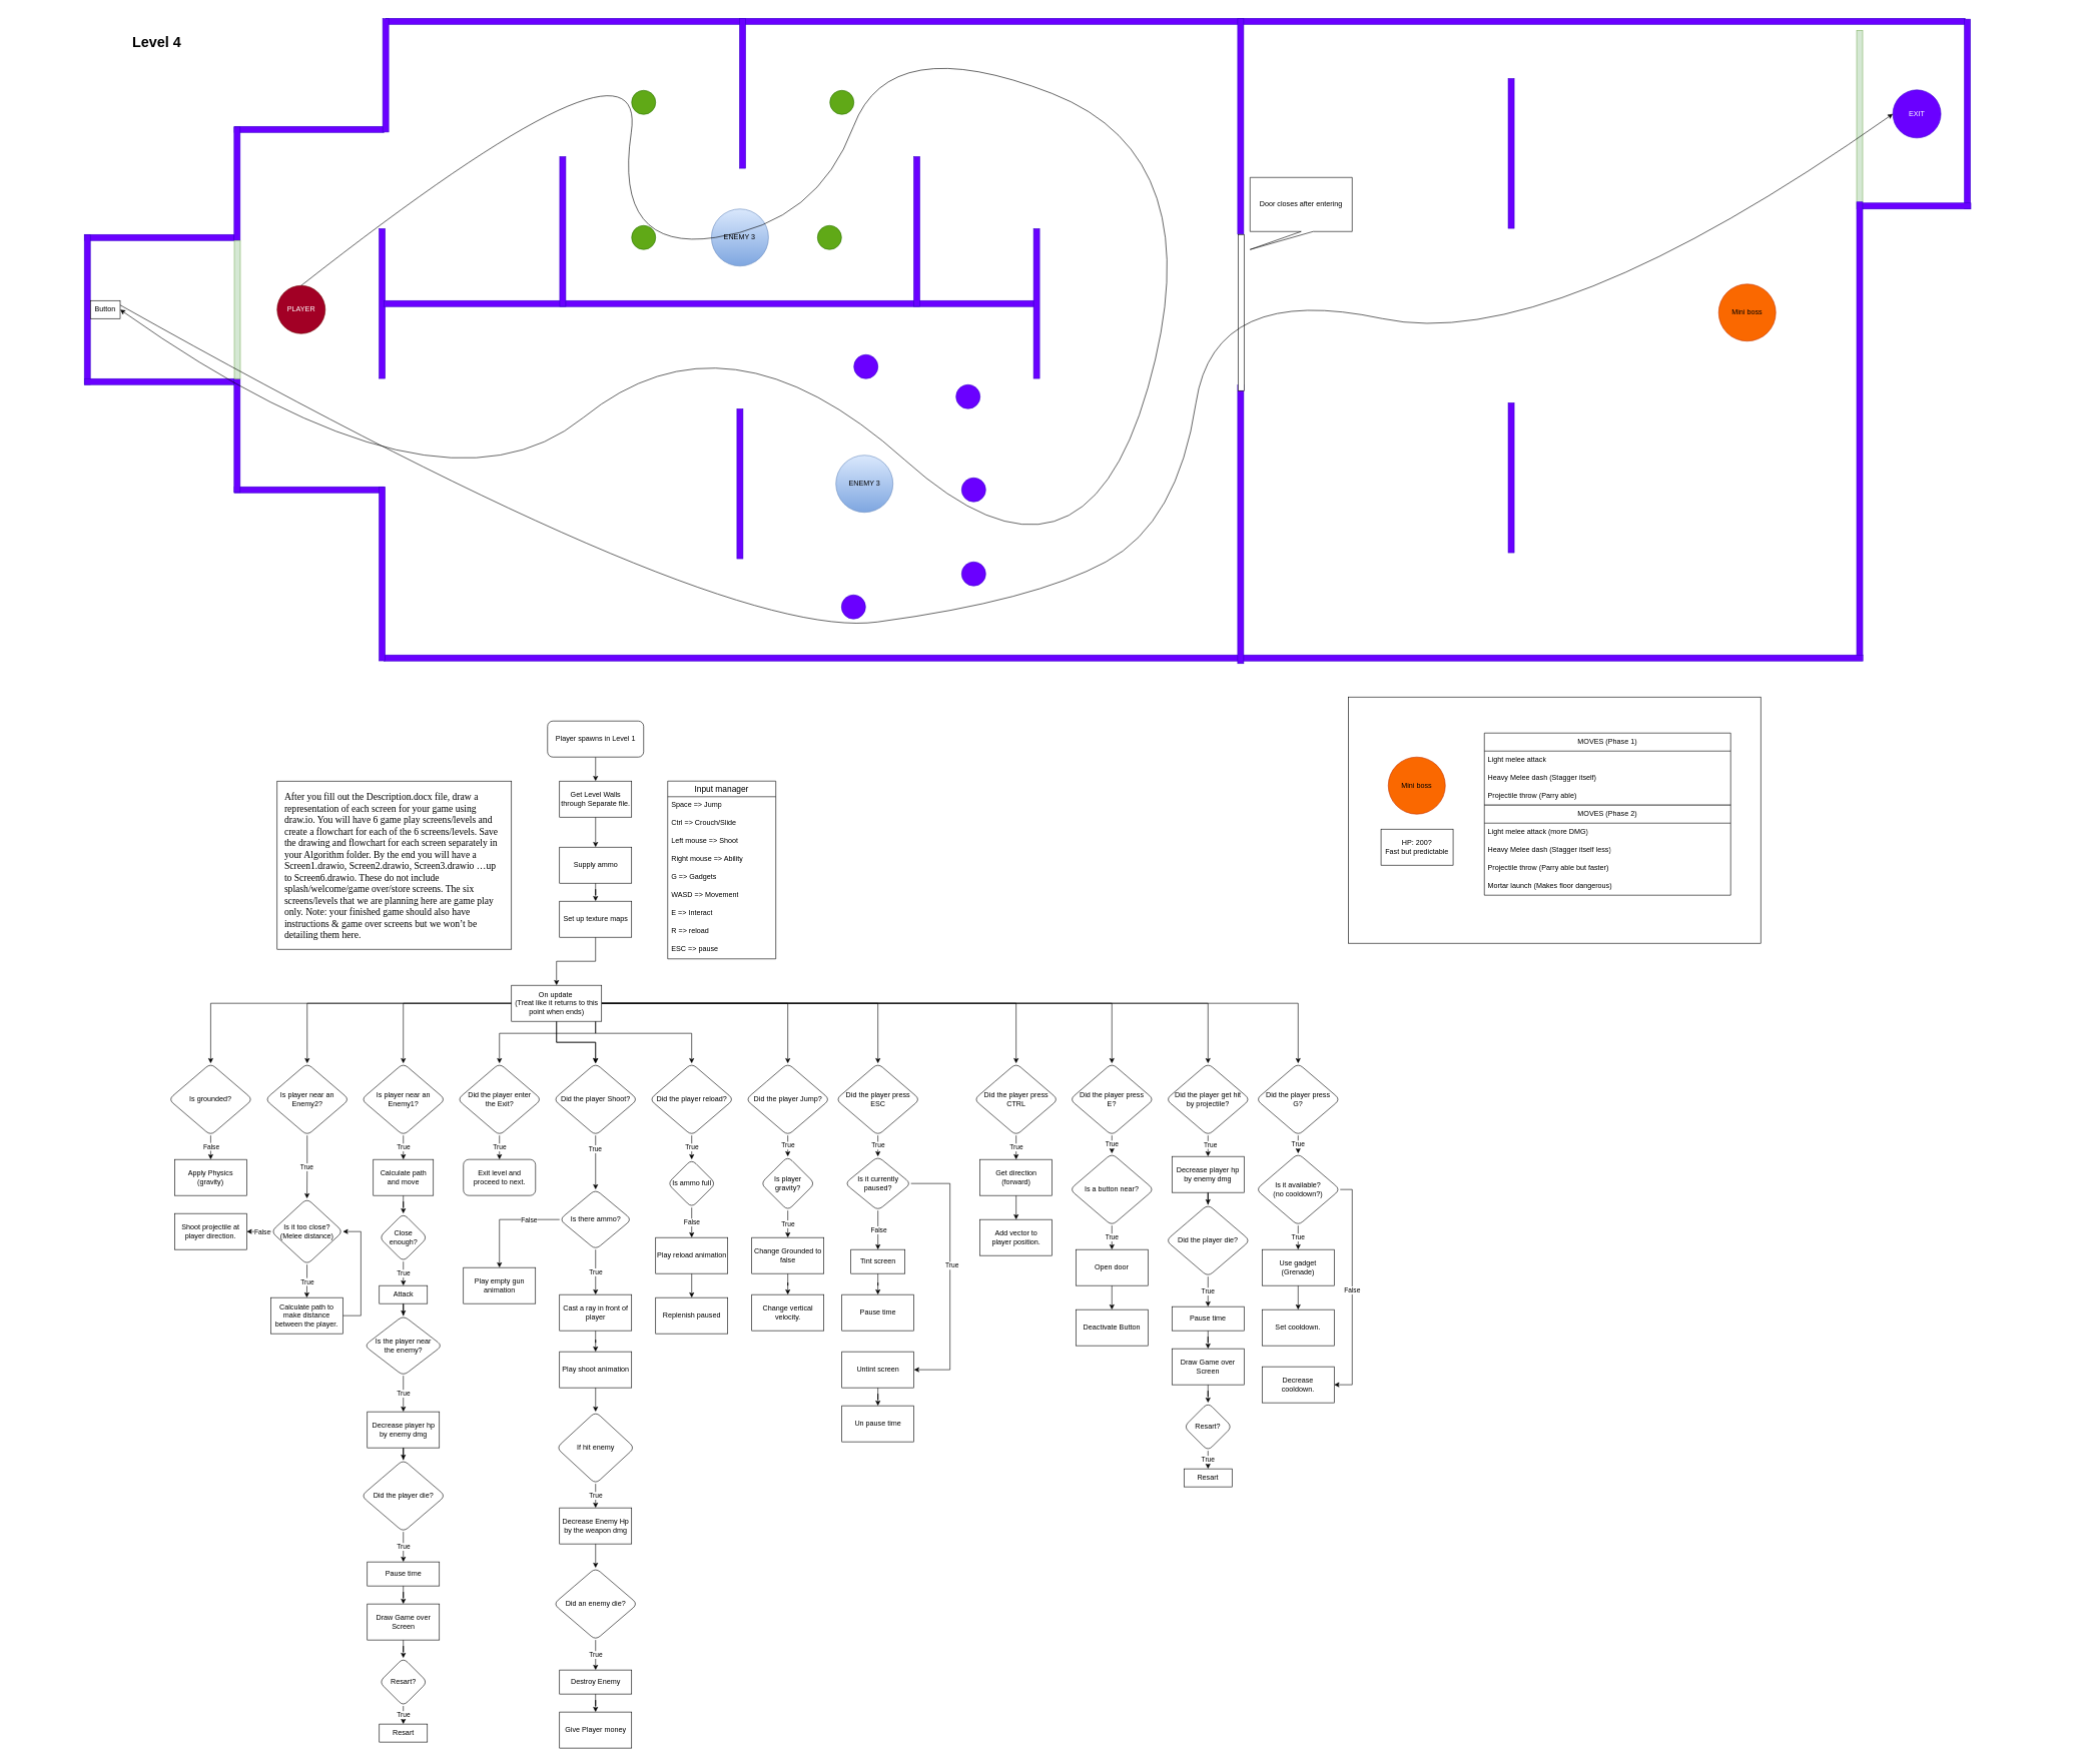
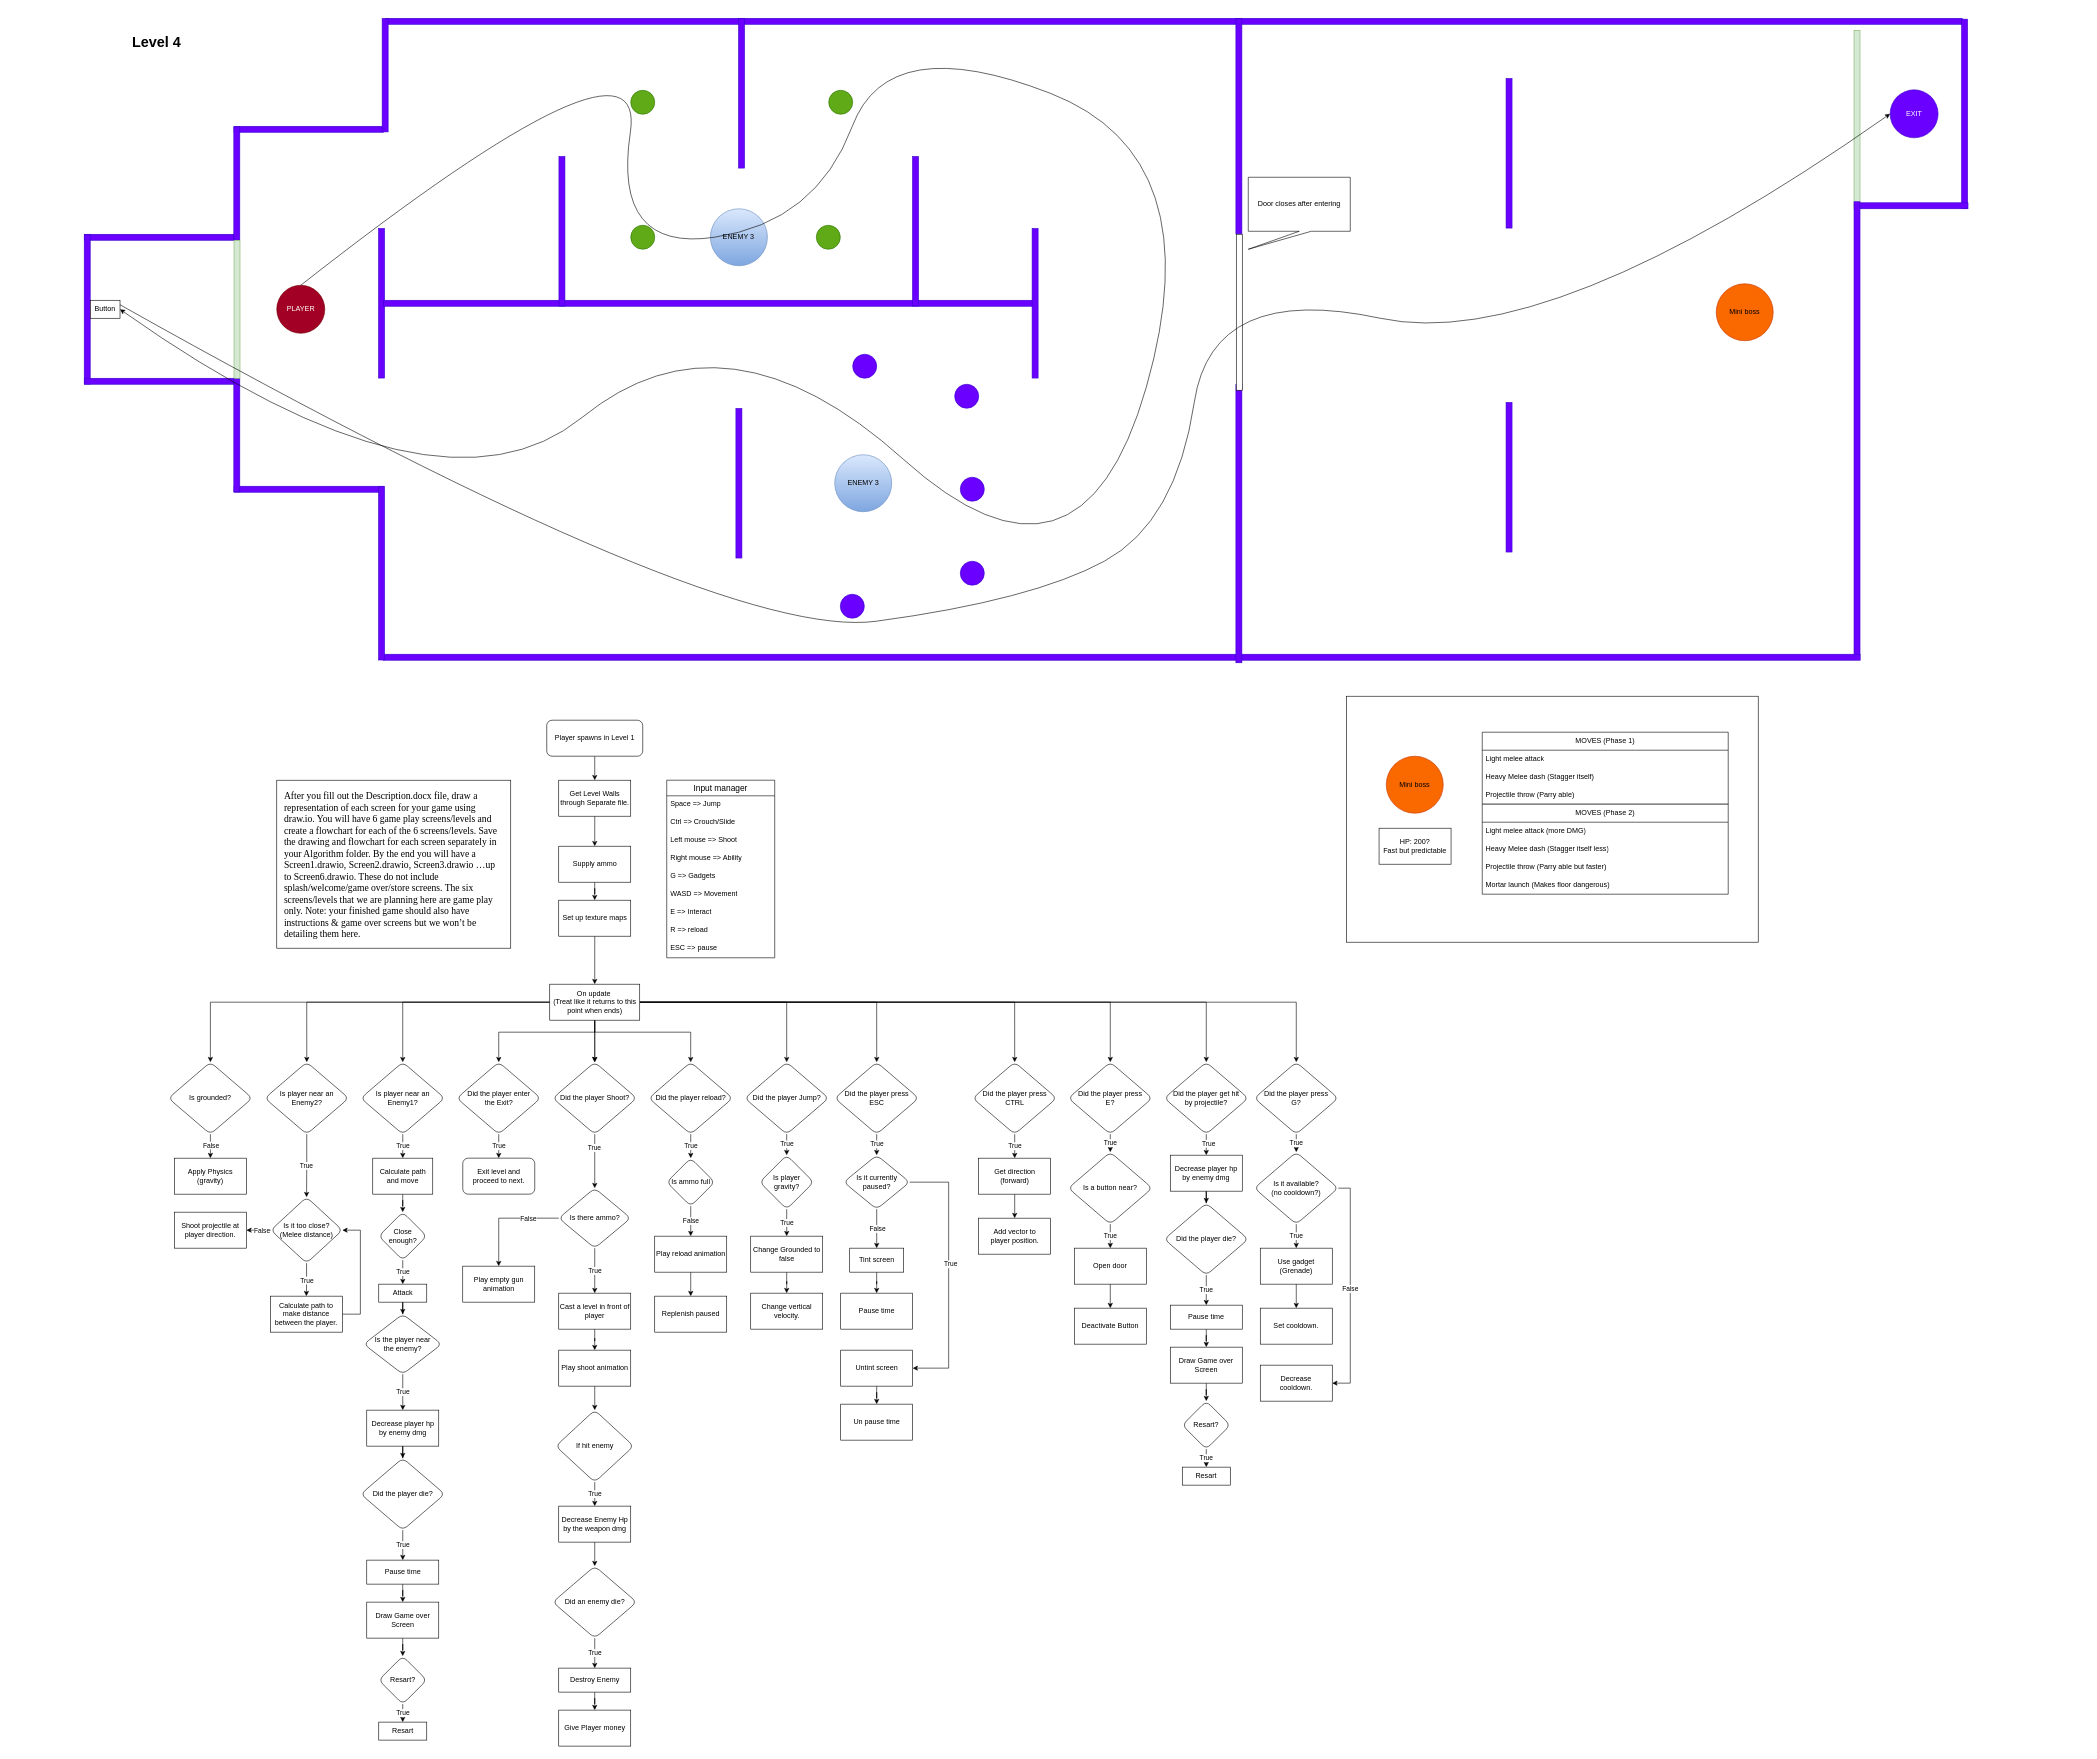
- <mxCell id="32" value="On update&amp;nbsp;&lt;div&gt;(Treat like it returns to this point when ends)&lt;/div&gt;" style="rounded=0;whiteSpace=wrap;html=1;" parent="1" vertex="1"><mxGeometry x="850.64" y="1640" width="150" height="60" as="geometry" /></mxCell>
+ <mxCell id="32" value="On update&amp;nbsp;&lt;div&gt;(Treat like it returns to this point when ends)&lt;/div&gt;" style="rounded=0;whiteSpace=wrap;html=1;" parent="1" vertex="1"><mxGeometry x="915.64" y="1640" width="150" height="60" as="geometry" /></mxCell>
- <mxCell id="34" value="Cast a ray in front of player" style="rounded=0;whiteSpace=wrap;html=1;" parent="1" vertex="1"><mxGeometry x="930.64" y="2155" width="120" height="60" as="geometry" /></mxCell>
+ <mxCell id="34" value="Cast a level in front of player" style="rounded=0;whiteSpace=wrap;html=1;" parent="1" vertex="1"><mxGeometry x="930.64" y="2155" width="120" height="60" as="geometry" /></mxCell>
